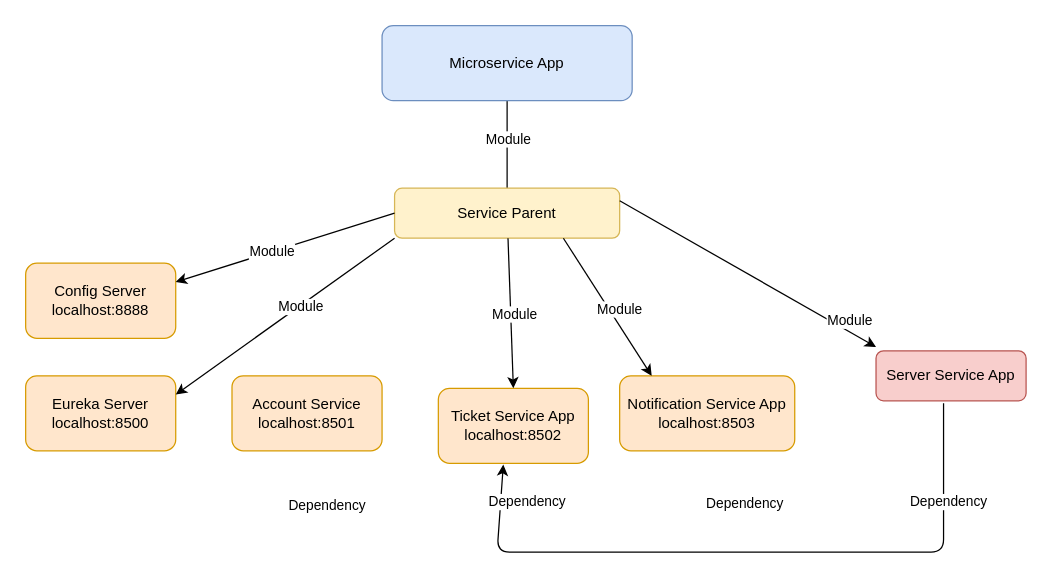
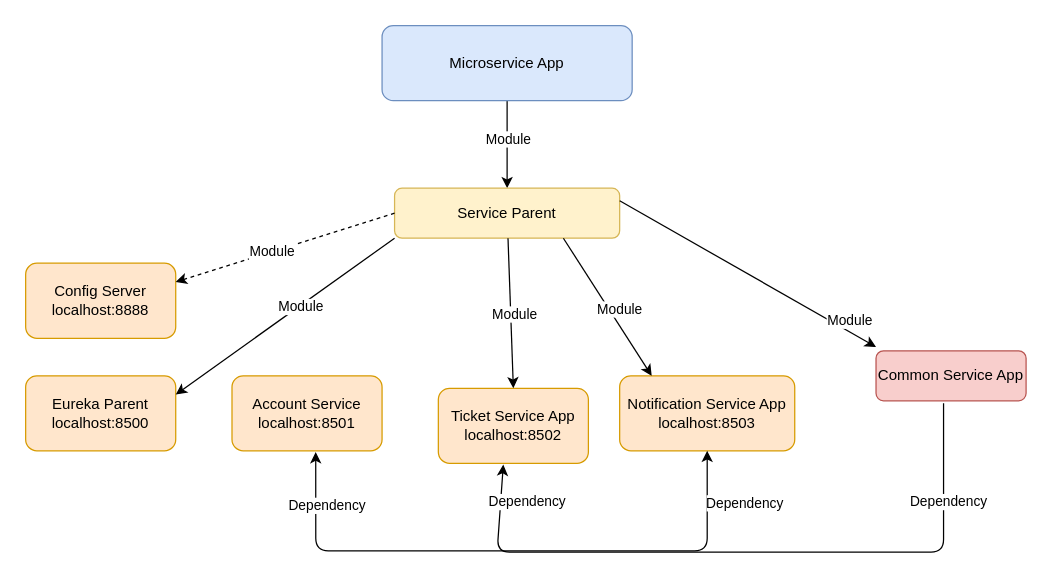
- <mxCell id="2" value="" style="edgeStyle=orthogonalEdgeStyle;rounded=0;orthogonalLoop=1;jettySize=auto;html=1;endArrow=none;" parent="1" source="3" target="4" edge="1"><mxGeometry relative="1" as="geometry"><Array as="points"><mxPoint x="405" y="110" /><mxPoint x="405" y="110" /></Array></mxGeometry></mxCell>
+ <mxCell id="2" value="" style="edgeStyle=orthogonalEdgeStyle;rounded=0;orthogonalLoop=1;jettySize=auto;html=1;" parent="1" source="3" target="4" edge="1"><mxGeometry relative="1" as="geometry"><Array as="points"><mxPoint x="405" y="110" /><mxPoint x="405" y="110" /></Array></mxGeometry></mxCell>
- <mxCell id="12" value="" style="endArrow=classic;html=1;entryX=1;entryY=0.25;entryDx=0;entryDy=0;exitX=0;exitY=0.5;exitDx=0;exitDy=0;" parent="1" source="4" target="5" edge="1"><mxGeometry width="50" height="50" relative="1" as="geometry"><mxPoint x="350" y="161" as="sourcePoint" /><mxPoint x="120" y="161" as="targetPoint" /></mxGeometry></mxCell>
+ <mxCell id="12" value="" style="endArrow=classic;html=1;entryX=1;entryY=0.25;entryDx=0;entryDy=0;exitX=0;exitY=0.5;exitDx=0;exitDy=0;dashed=1;" parent="1" source="4" target="5" edge="1"><mxGeometry width="50" height="50" relative="1" as="geometry"><mxPoint x="350" y="161" as="sourcePoint" /><mxPoint x="120" y="161" as="targetPoint" /></mxGeometry></mxCell>
- <mxCell id="18" value="Server Service App" style="rounded=1;whiteSpace=wrap;html=1;fillColor=#f8cecc;strokeColor=#b85450;" parent="1" vertex="1"><mxGeometry x="700" y="280" width="120" height="40" as="geometry" /></mxCell>
+ <mxCell id="18" value="Common Service App" style="rounded=1;whiteSpace=wrap;html=1;fillColor=#f8cecc;strokeColor=#b85450;" parent="1" vertex="1"><mxGeometry x="700" y="280" width="120" height="40" as="geometry" /></mxCell>
- <mxCell id="6" value="&lt;div&gt;Eureka Server&lt;/div&gt;&lt;div&gt;localhost:8500&lt;br&gt;&lt;/div&gt;" style="rounded=1;whiteSpace=wrap;html=1;fillColor=#ffe6cc;strokeColor=#d79b00;" parent="1" vertex="1"><mxGeometry x="20" y="300" width="120" height="60" as="geometry" /></mxCell>
+ <mxCell id="6" value="&lt;div&gt;Eureka Parent&lt;/div&gt;&lt;div&gt;localhost:8500&lt;br&gt;&lt;/div&gt;" style="rounded=1;whiteSpace=wrap;html=1;fillColor=#ffe6cc;strokeColor=#d79b00;" parent="1" vertex="1"><mxGeometry x="20" y="300" width="120" height="60" as="geometry" /></mxCell>
+ <mxCell id="23" value="" style="endArrow=classic;startArrow=classic;html=1;entryX=0.5;entryY=1;entryDx=0;entryDy=0;exitX=0.558;exitY=1.017;exitDx=0;exitDy=0;exitPerimeter=0;" edge="1" parent="1" source="7" target="9"><mxGeometry width="50" height="50" relative="1" as="geometry"><mxPoint x="260" y="370" as="sourcePoint" /><mxPoint x="590" y="440" as="targetPoint" /><Array as="points"><mxPoint x="252" y="440" /><mxPoint x="565" y="440" /></Array></mxGeometry></mxCell>
